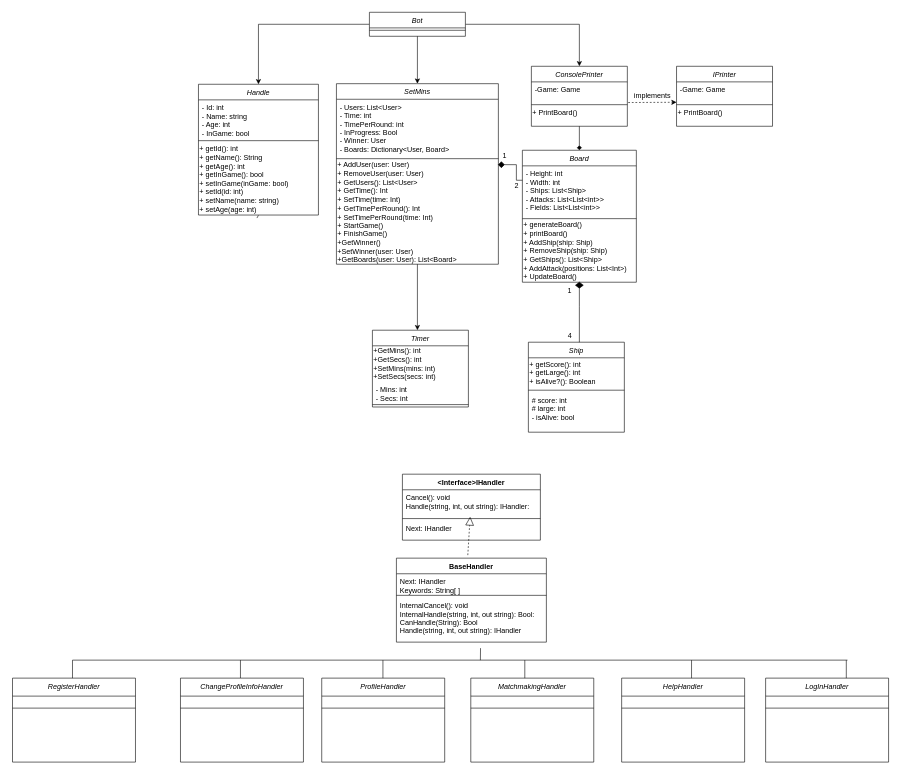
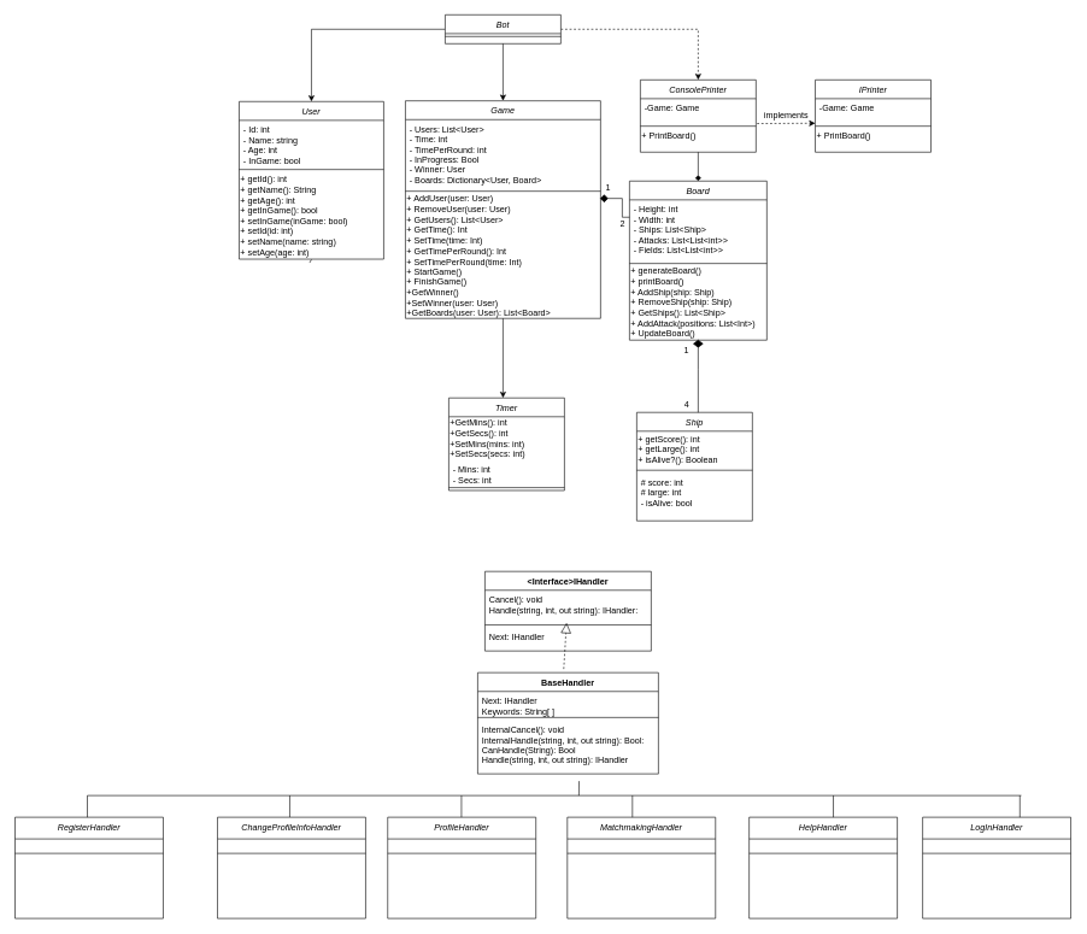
- <mxCell id="16" style="edgeStyle=orthogonalEdgeStyle;rounded=0;orthogonalLoop=1;jettySize=auto;html=1;entryX=0.5;entryY=0;entryDx=0;entryDy=0;" parent="1" source="17" target="23" edge="1"><mxGeometry relative="1" as="geometry" /></mxCell>
+ <mxCell id="16" style="edgeStyle=orthogonalEdgeStyle;rounded=0;orthogonalLoop=1;jettySize=auto;html=1;entryX=0.5;entryY=0;entryDx=0;entryDy=0;dashed=1;" parent="1" source="17" target="23" edge="1"><mxGeometry relative="1" as="geometry" /></mxCell>
- <mxCell id="6" value="Handle" style="swimlane;fontStyle=2;align=center;verticalAlign=top;childLayout=stackLayout;horizontal=1;startSize=26;horizontalStack=0;resizeParent=1;resizeLast=0;collapsible=1;marginBottom=0;rounded=0;shadow=0;strokeWidth=1;" parent="1" vertex="1"><mxGeometry x="330" y="140" width="200" height="218" as="geometry"><mxRectangle x="230" y="140" width="160" height="26" as="alternateBounds" /></mxGeometry></mxCell>
+ <mxCell id="6" value="User" style="swimlane;fontStyle=2;align=center;verticalAlign=top;childLayout=stackLayout;horizontal=1;startSize=26;horizontalStack=0;resizeParent=1;resizeLast=0;collapsible=1;marginBottom=0;rounded=0;shadow=0;strokeWidth=1;" parent="1" vertex="1"><mxGeometry x="330" y="140" width="200" height="218" as="geometry"><mxRectangle x="230" y="140" width="160" height="26" as="alternateBounds" /></mxGeometry></mxCell>
- <mxCell id="19" value="SetMins" style="swimlane;fontStyle=2;align=center;verticalAlign=top;childLayout=stackLayout;horizontal=1;startSize=26;horizontalStack=0;resizeParent=1;resizeLast=0;collapsible=1;marginBottom=0;rounded=0;shadow=0;strokeWidth=1;" parent="1" vertex="1"><mxGeometry x="560" y="139" width="270" height="301" as="geometry"><mxRectangle x="230" y="140" width="160" height="26" as="alternateBounds" /></mxGeometry></mxCell>
+ <mxCell id="19" value="Game" style="swimlane;fontStyle=2;align=center;verticalAlign=top;childLayout=stackLayout;horizontal=1;startSize=26;horizontalStack=0;resizeParent=1;resizeLast=0;collapsible=1;marginBottom=0;rounded=0;shadow=0;strokeWidth=1;" parent="1" vertex="1"><mxGeometry x="560" y="139" width="270" height="301" as="geometry"><mxRectangle x="230" y="140" width="160" height="26" as="alternateBounds" /></mxGeometry></mxCell>
